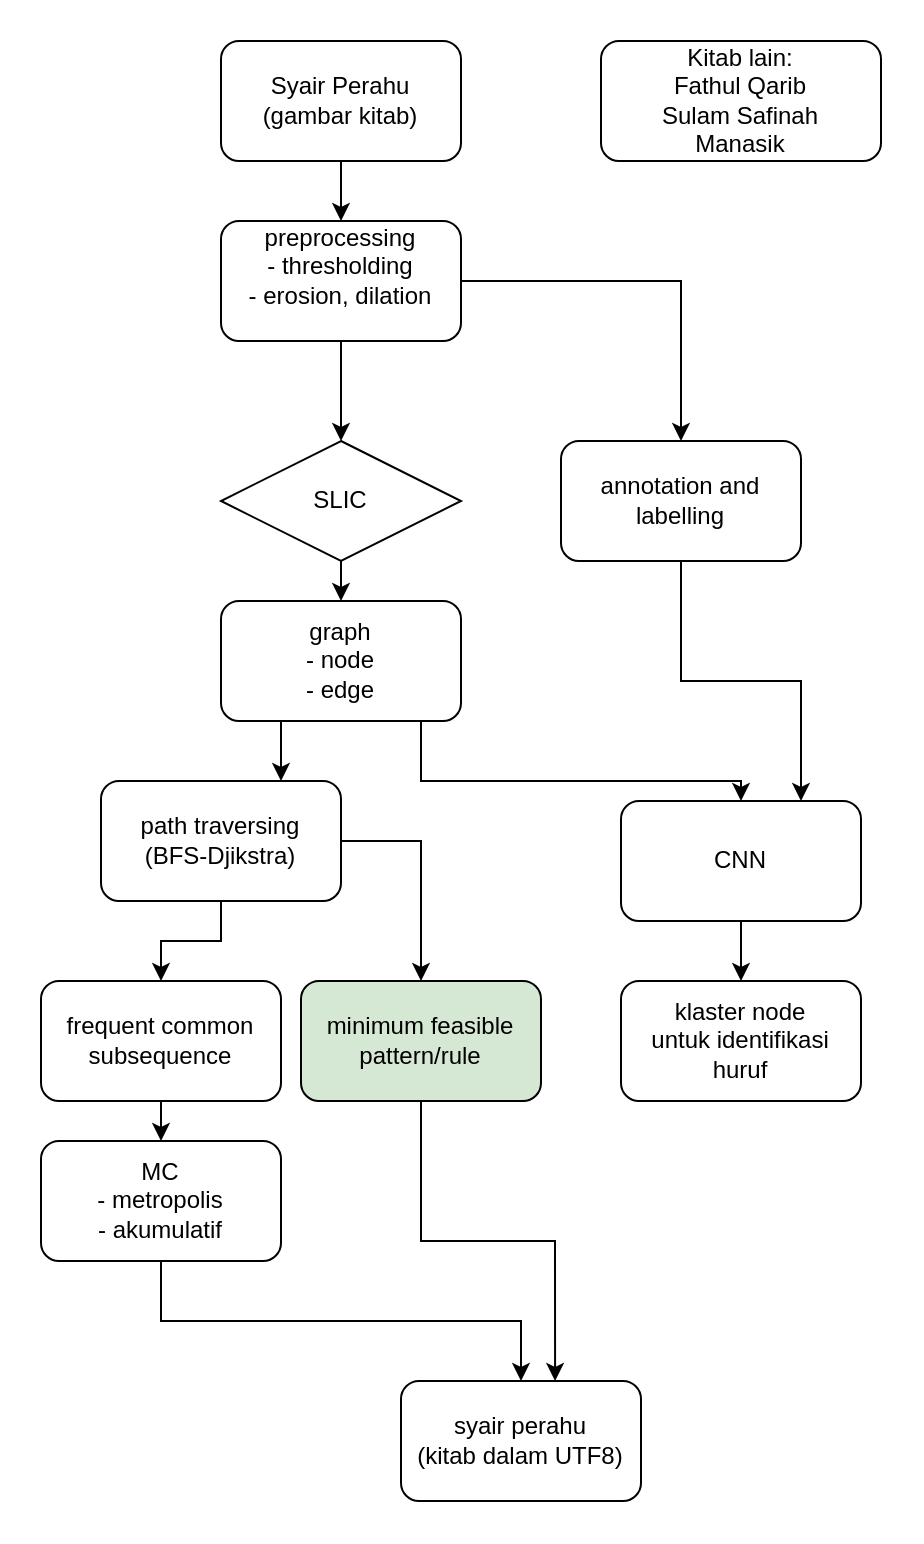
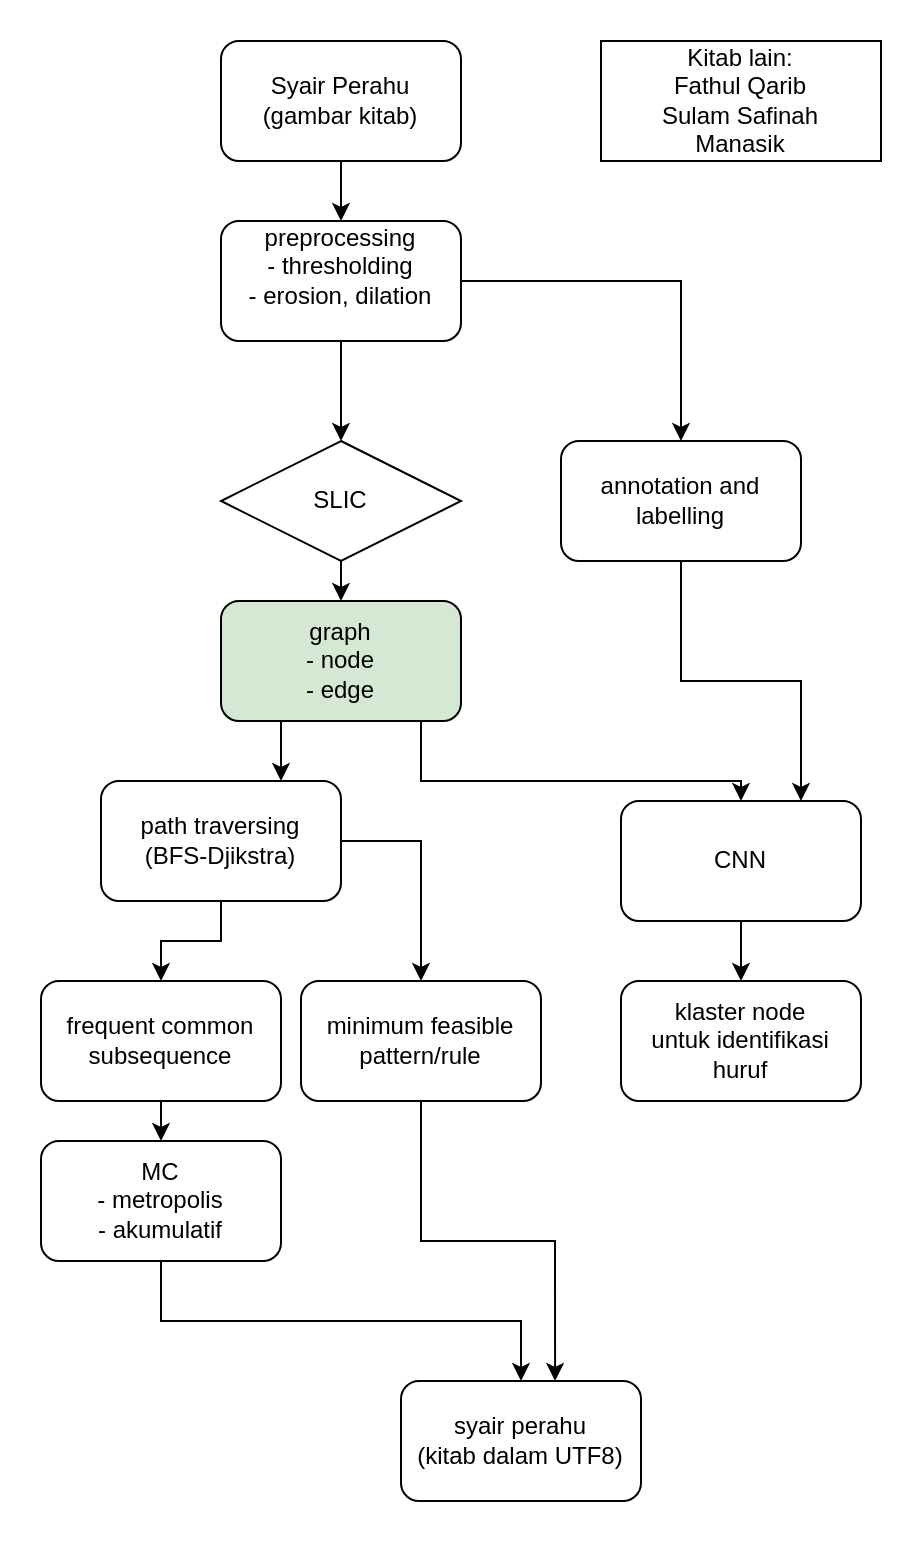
- <mxCell id="27" value="&lt;div&gt;&lt;br&gt;&lt;/div&gt;&lt;div&gt;Kitab lain:&lt;/div&gt;Fathul Qarib&lt;div&gt;Sulam Safinah&lt;/div&gt;&lt;div&gt;Manasik&lt;/div&gt;&lt;div&gt;&lt;br&gt;&lt;/div&gt;" style="rounded=1;whiteSpace=wrap;html=1;" parent="1" vertex="1"><mxGeometry x="300" y="20" width="140" height="60" as="geometry" /></mxCell>
+ <mxCell id="27" value="&lt;div&gt;&lt;br&gt;&lt;/div&gt;&lt;div&gt;Kitab lain:&lt;/div&gt;Fathul Qarib&lt;div&gt;Sulam Safinah&lt;/div&gt;&lt;div&gt;Manasik&lt;/div&gt;&lt;div&gt;&lt;br&gt;&lt;/div&gt;" style="whiteSpace=wrap;html=1;rounded=0;" parent="1" vertex="1"><mxGeometry x="300" y="20" width="140" height="60" as="geometry" /></mxCell>
- <mxCell id="13" value="&lt;div&gt;graph&lt;/div&gt;&lt;div&gt;- node&lt;/div&gt;&lt;div&gt;- edge&lt;/div&gt;" style="rounded=1;whiteSpace=wrap;html=1;" parent="1" vertex="1"><mxGeometry x="110" y="300" width="120" height="60" as="geometry" /></mxCell>
+ <mxCell id="13" value="&lt;div&gt;graph&lt;/div&gt;&lt;div&gt;- node&lt;/div&gt;&lt;div&gt;- edge&lt;/div&gt;" style="rounded=1;whiteSpace=wrap;html=1;fillColor=#d5e8d4;" parent="1" vertex="1"><mxGeometry x="110" y="300" width="120" height="60" as="geometry" /></mxCell>
- <mxCell id="23" value="minimum feasible pattern/rule" style="rounded=1;whiteSpace=wrap;html=1;fillColor=#d5e8d4;" parent="1" vertex="1"><mxGeometry x="150" y="490" width="120" height="60" as="geometry" /></mxCell>
+ <mxCell id="23" value="minimum feasible pattern/rule" style="rounded=1;whiteSpace=wrap;html=1;" parent="1" vertex="1"><mxGeometry x="150" y="490" width="120" height="60" as="geometry" /></mxCell>
